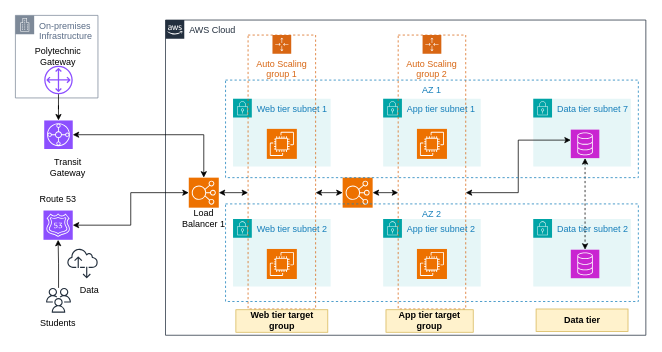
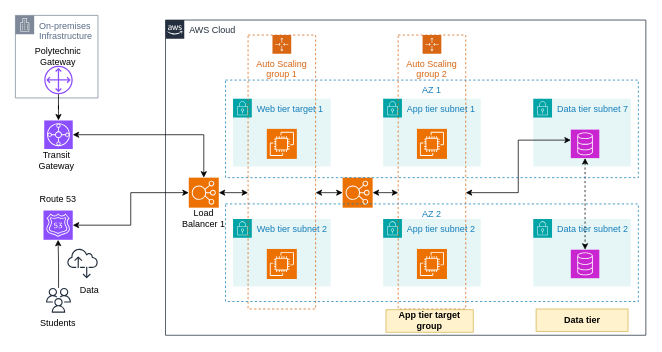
- <mxCell id="12" value="Web tier subnet 1" style="points=[[0,0],[0.25,0],[0.5,0],[0.75,0],[1,0],[1,0.25],[1,0.5],[1,0.75],[1,1],[0.75,1],[0.5,1],[0.25,1],[0,1],[0,0.75],[0,0.5],[0,0.25]];outlineConnect=0;gradientColor=none;html=1;whiteSpace=wrap;fontSize=12;fontStyle=0;container=0;pointerEvents=0;collapsible=0;recursiveResize=0;shape=mxgraph.aws4.group;grIcon=mxgraph.aws4.group_security_group;grStroke=0;strokeColor=#00A4A6;fillColor=#E6F6F7;verticalAlign=top;align=left;spacingLeft=30;fontColor=#147EBA;dashed=0;" vertex="1" parent="2"><mxGeometry x="90" y="105" width="130" height="90" as="geometry" /></mxCell>
+ <mxCell id="12" value="Web tier target 1" style="points=[[0,0],[0.25,0],[0.5,0],[0.75,0],[1,0],[1,0.25],[1,0.5],[1,0.75],[1,1],[0.75,1],[0.5,1],[0.25,1],[0,1],[0,0.75],[0,0.5],[0,0.25]];outlineConnect=0;gradientColor=none;html=1;whiteSpace=wrap;fontSize=12;fontStyle=0;container=0;pointerEvents=0;collapsible=0;recursiveResize=0;shape=mxgraph.aws4.group;grIcon=mxgraph.aws4.group_security_group;grStroke=0;strokeColor=#00A4A6;fillColor=#E6F6F7;verticalAlign=top;align=left;spacingLeft=30;fontColor=#147EBA;dashed=0;" vertex="1" parent="2"><mxGeometry x="90" y="105" width="130" height="90" as="geometry" /></mxCell>
- <mxCell id="39" value="Transit Gateway" style="text;html=1;align=center;verticalAlign=middle;whiteSpace=wrap;rounded=0;" vertex="1" parent="1"><mxGeometry x="60" y="208" width="60" height="30" as="geometry" /></mxCell>
+ <mxCell id="39" value="Transit Gateway" style="text;html=1;align=center;verticalAlign=middle;whiteSpace=wrap;rounded=0;" vertex="1" parent="1"><mxGeometry x="45" y="198" width="60" height="30" as="geometry" /></mxCell>
- <mxCell id="25" value="&lt;span&gt;Web tier target group&lt;/span&gt;" style="text;html=1;align=center;verticalAlign=middle;whiteSpace=wrap;rounded=0;fontStyle=1;labelBackgroundColor=none;fillColor=#fff2cc;strokeColor=#d6b656;" vertex="1" parent="2"><mxGeometry x="93.75" y="386" width="122.5" height="30" as="geometry" /></mxCell>
